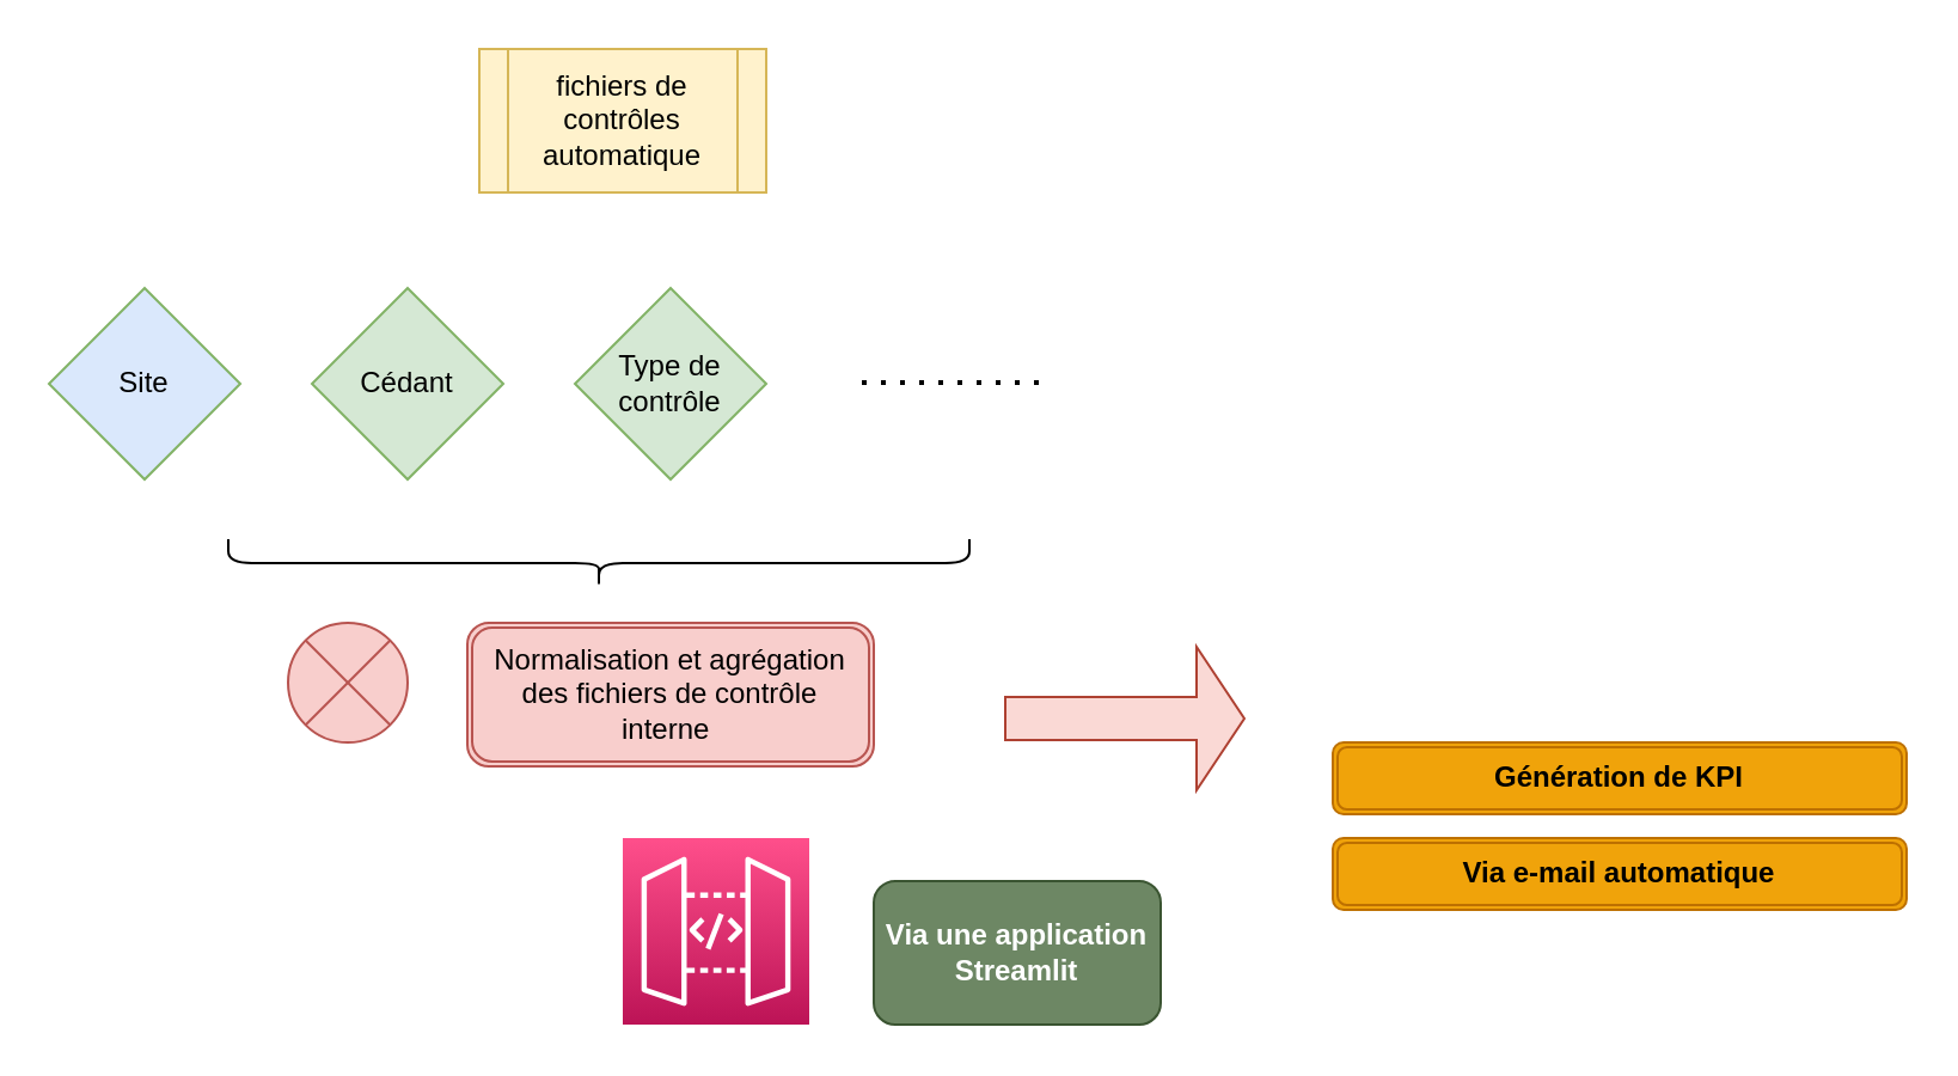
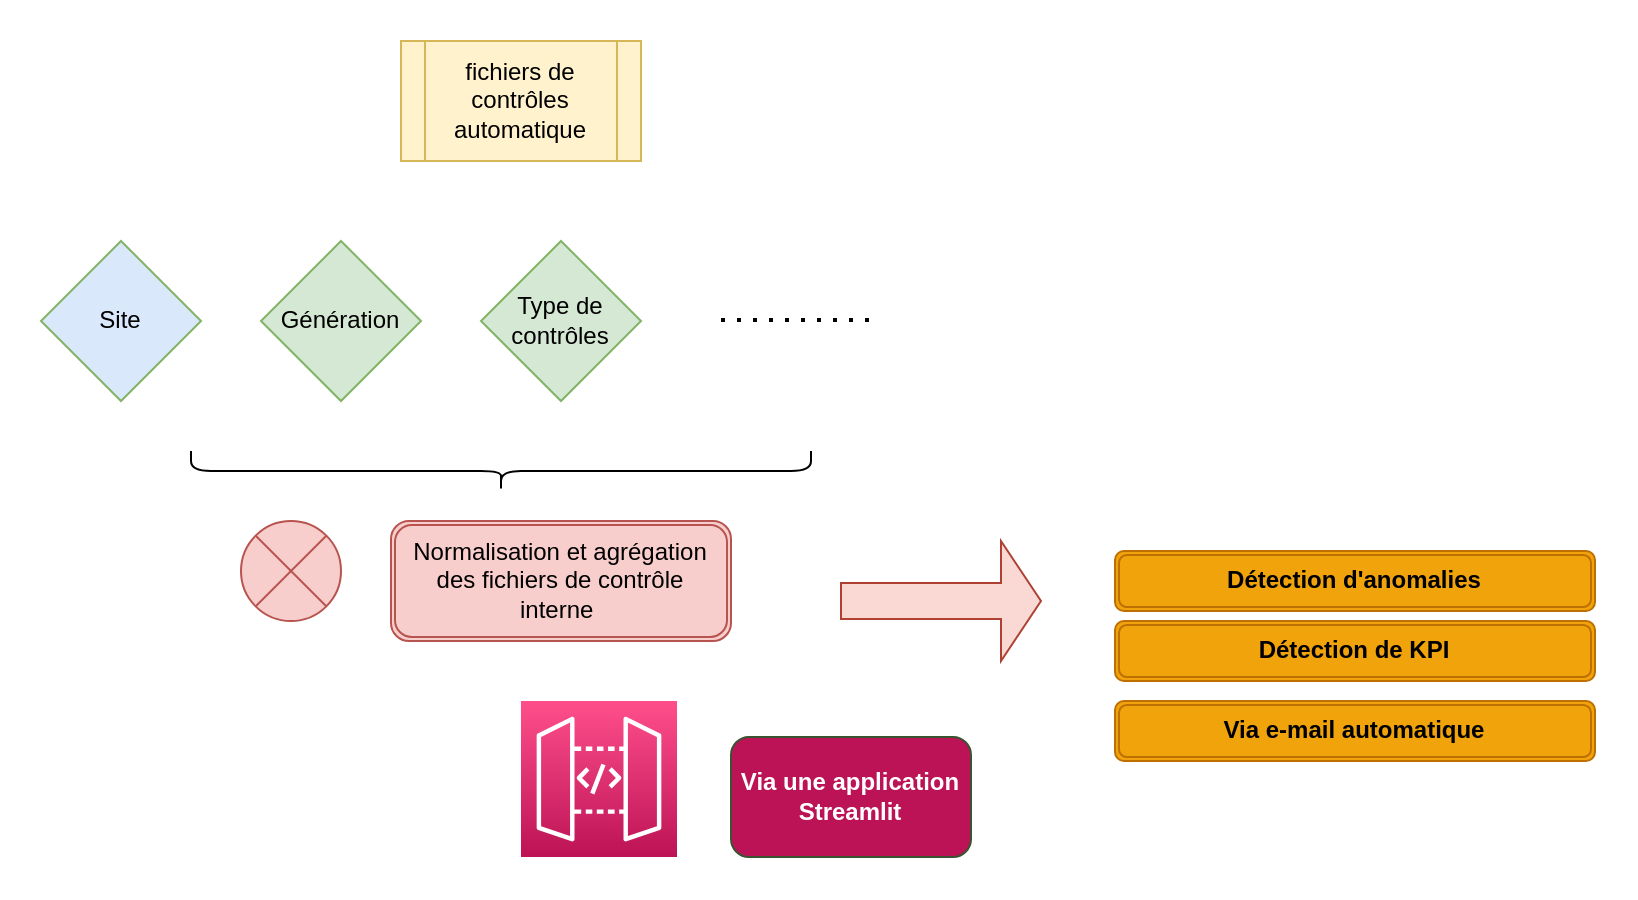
- <mxCell id="4" value="Cédant" style="rhombus;whiteSpace=wrap;html=1;fillColor=#d5e8d4;strokeColor=#82b366;" vertex="1" parent="1"><mxGeometry x="130" y="120" width="80" height="80" as="geometry" /></mxCell>
+ <mxCell id="4" value="Génération" style="rhombus;whiteSpace=wrap;html=1;fillColor=#d5e8d4;strokeColor=#82b366;" vertex="1" parent="1"><mxGeometry x="130" y="120" width="80" height="80" as="geometry" /></mxCell>
- <mxCell id="5" value="Type de contrôle" style="rhombus;whiteSpace=wrap;html=1;fillColor=#d5e8d4;strokeColor=#82b366;" vertex="1" parent="1"><mxGeometry x="240" y="120" width="80" height="80" as="geometry" /></mxCell>
+ <mxCell id="5" value="Type de contrôles" style="rhombus;whiteSpace=wrap;html=1;fillColor=#d5e8d4;strokeColor=#82b366;" vertex="1" parent="1"><mxGeometry x="240" y="120" width="80" height="80" as="geometry" /></mxCell>
+ <mxCell id="11" value="&lt;b&gt;Détection d'anomalies&lt;/b&gt;" style="shape=ext;double=1;rounded=1;whiteSpace=wrap;html=1;fillColor=#f0a30a;fontColor=#000000;strokeColor=#BD7000;" vertex="1" parent="1"><mxGeometry x="557" y="275" width="240" height="30" as="geometry" /></mxCell>
- <mxCell id="12" value="&lt;b&gt;Génération de KPI&lt;/b&gt;" style="shape=ext;double=1;rounded=1;whiteSpace=wrap;html=1;fillColor=#f0a30a;fontColor=#000000;strokeColor=#BD7000;" vertex="1" parent="1"><mxGeometry x="557" y="310" width="240" height="30" as="geometry" /></mxCell>
+ <mxCell id="12" value="&lt;b&gt;Détection de KPI&lt;/b&gt;" style="shape=ext;double=1;rounded=1;whiteSpace=wrap;html=1;fillColor=#f0a30a;fontColor=#000000;strokeColor=#BD7000;" vertex="1" parent="1"><mxGeometry x="557" y="310" width="240" height="30" as="geometry" /></mxCell>
- <mxCell id="15" value="&lt;b&gt;Via une application Streamlit&lt;/b&gt;" style="rounded=1;whiteSpace=wrap;html=1;fillColor=#6d8764;fontColor=#ffffff;strokeColor=#3A5431;" vertex="1" parent="1"><mxGeometry x="365" y="368" width="120" height="60" as="geometry" /></mxCell>
+ <mxCell id="15" value="&lt;b&gt;Via une application Streamlit&lt;/b&gt;" style="rounded=1;whiteSpace=wrap;html=1;fillColor=#bc1356;fontColor=#ffffff;strokeColor=#3A5431;" vertex="1" parent="1"><mxGeometry x="365" y="368" width="120" height="60" as="geometry" /></mxCell>
